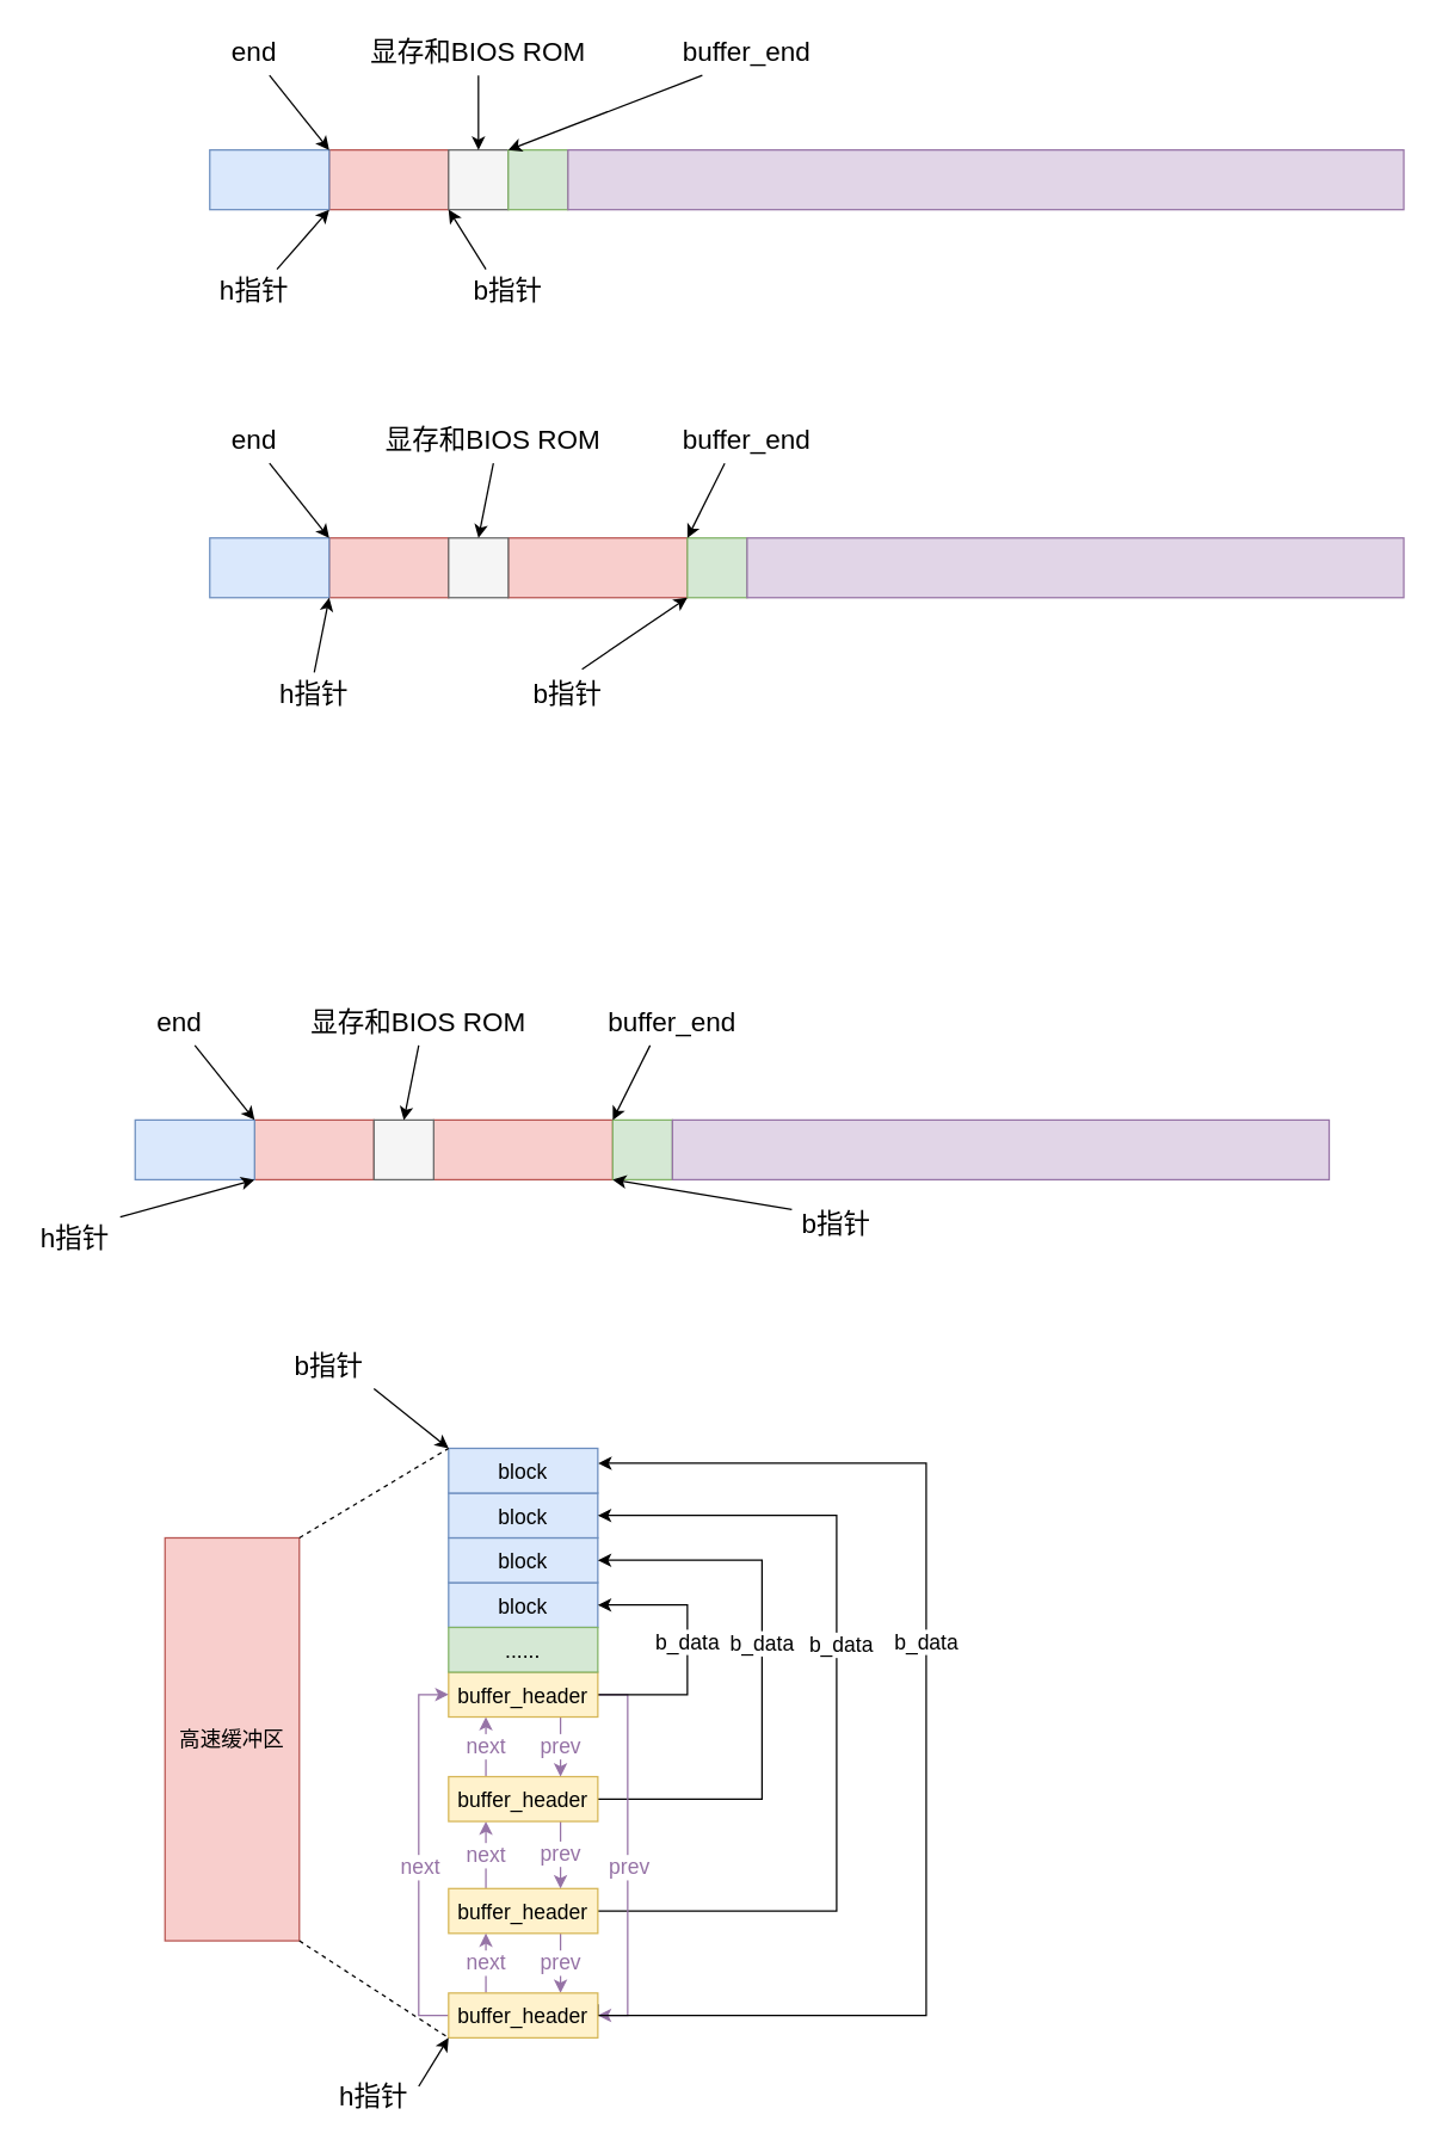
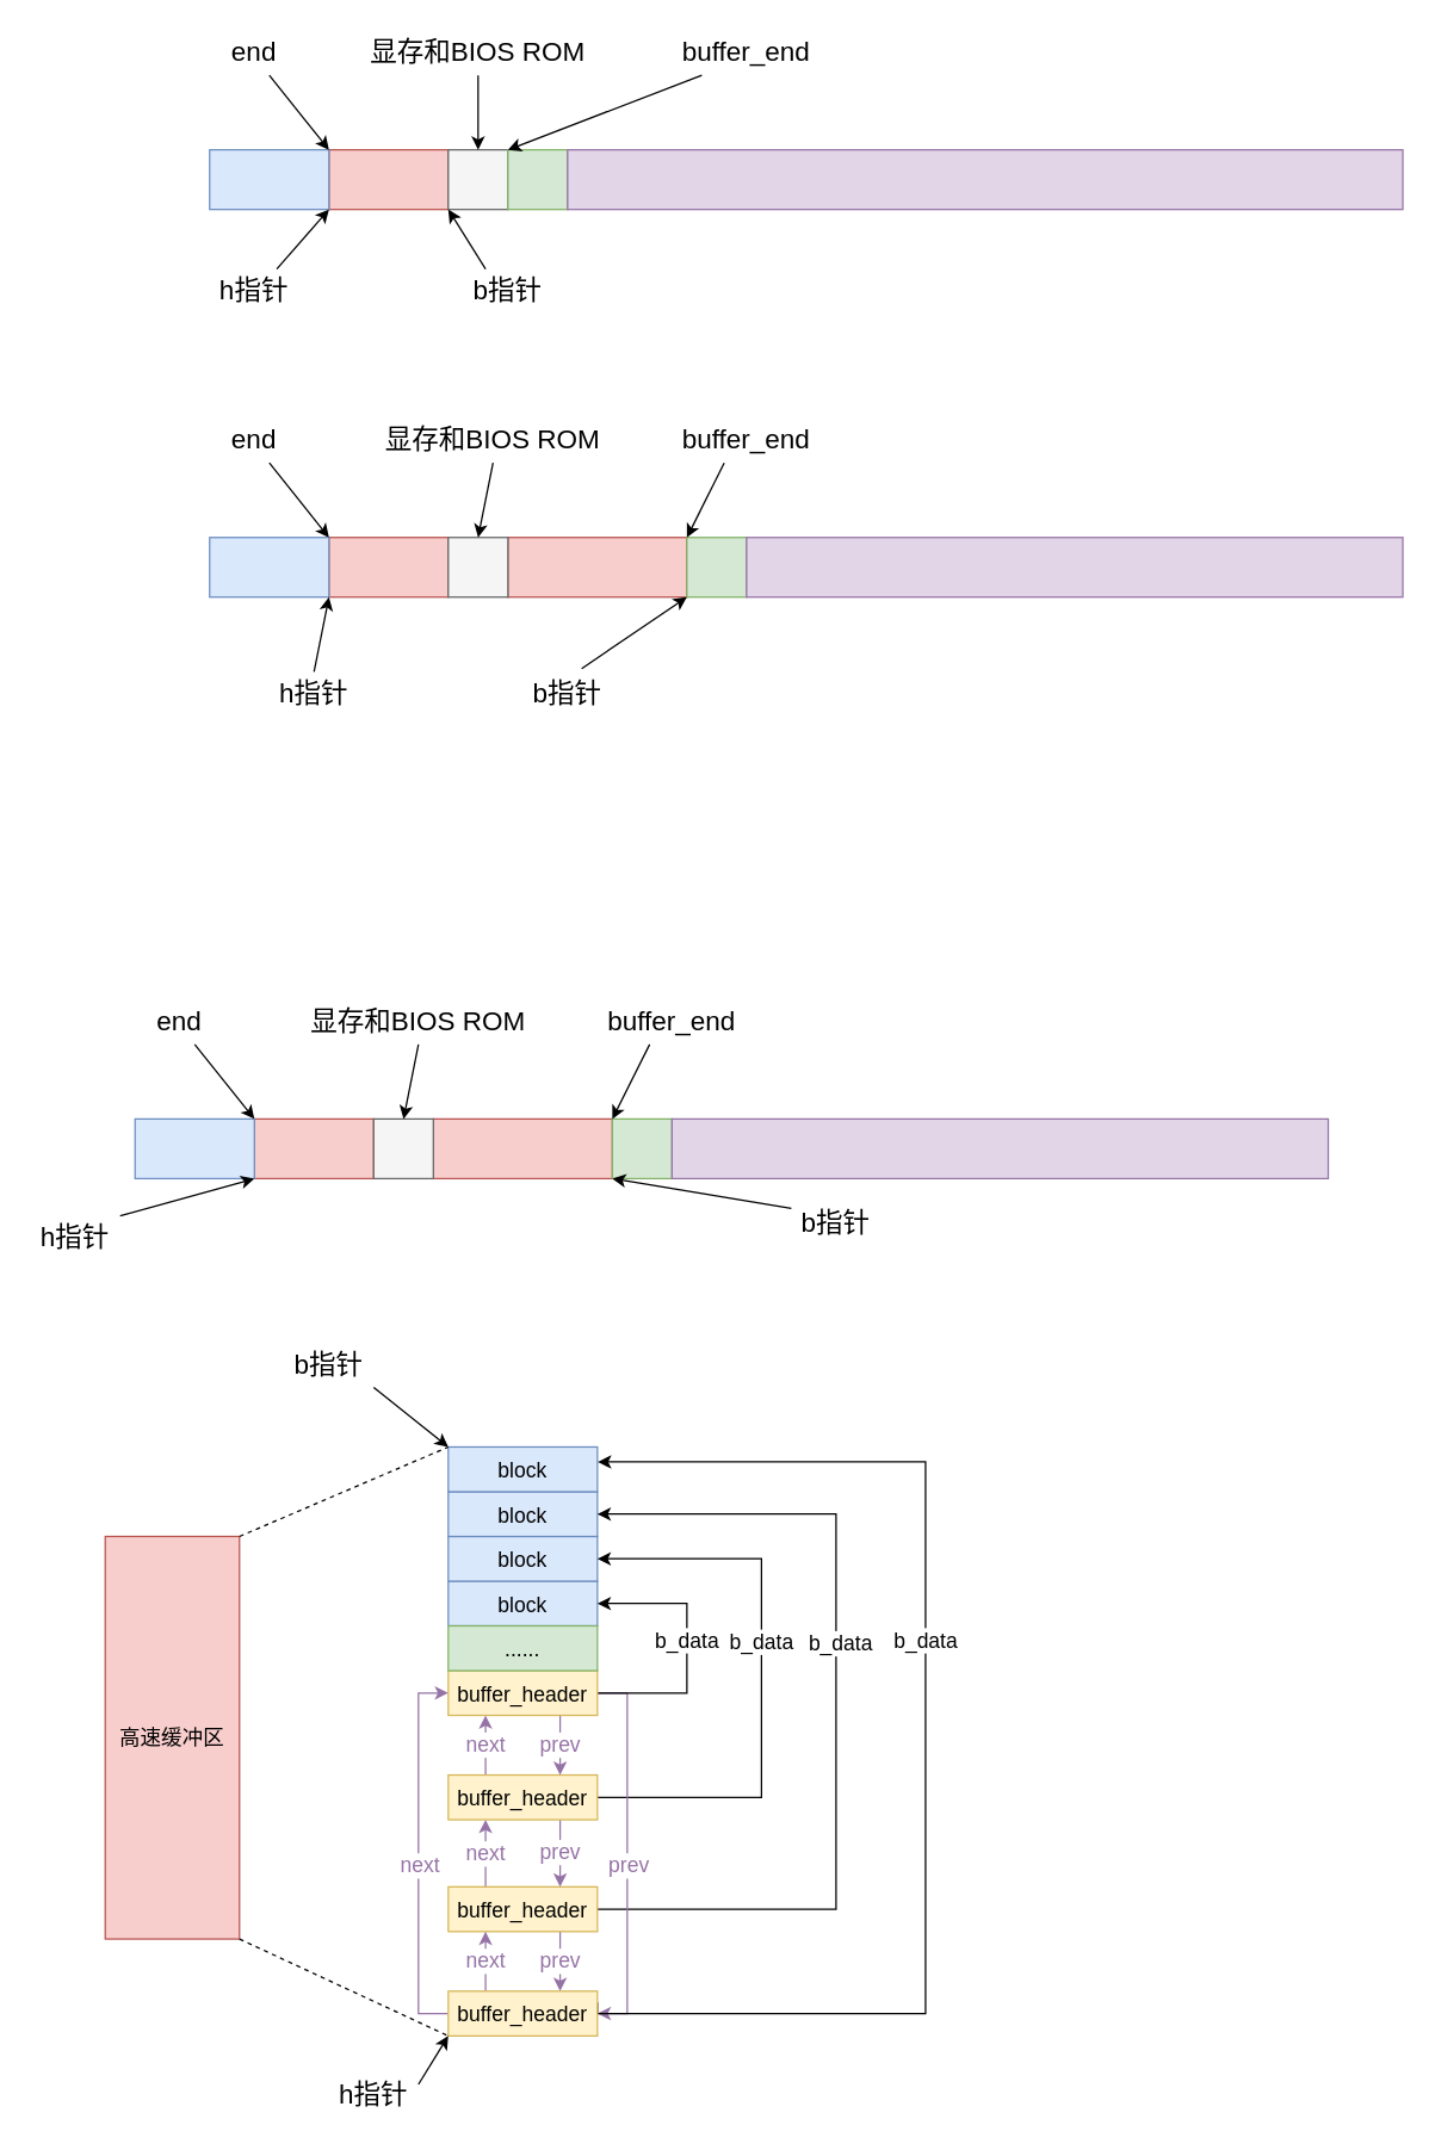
- <mxCell id="74" value="高速缓冲区" style="rounded=0;whiteSpace=wrap;html=1;fontSize=14;fillColor=#f8cecc;strokeColor=#b85450;" vertex="1" parent="1"><mxGeometry x="110" y="1030" width="90" height="270" as="geometry" /></mxCell>
+ <mxCell id="74" value="高速缓冲区" style="rounded=0;whiteSpace=wrap;html=1;fontSize=14;fillColor=#f8cecc;strokeColor=#b85450;" vertex="1" parent="1"><mxGeometry x="70" y="1030" width="90" height="270" as="geometry" /></mxCell>
